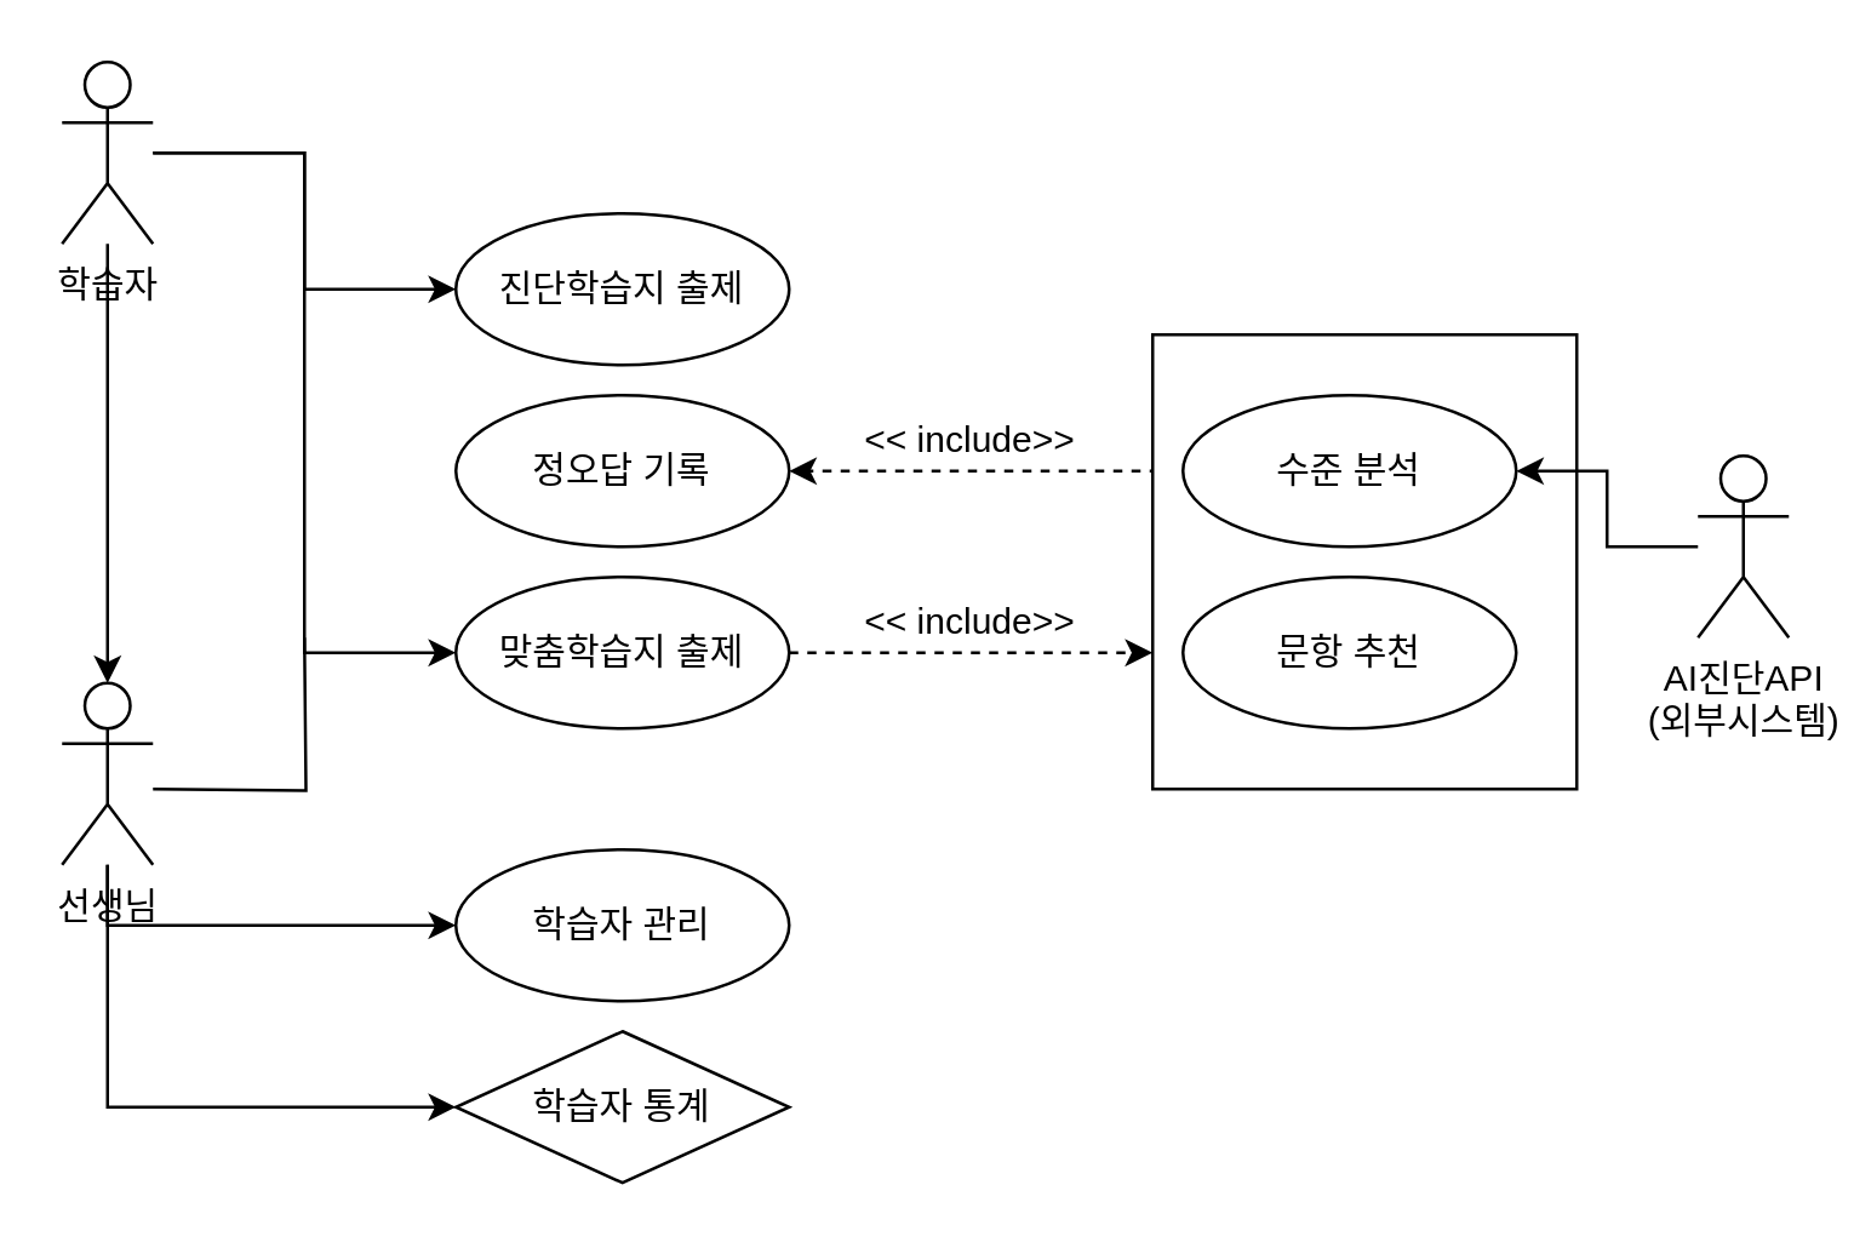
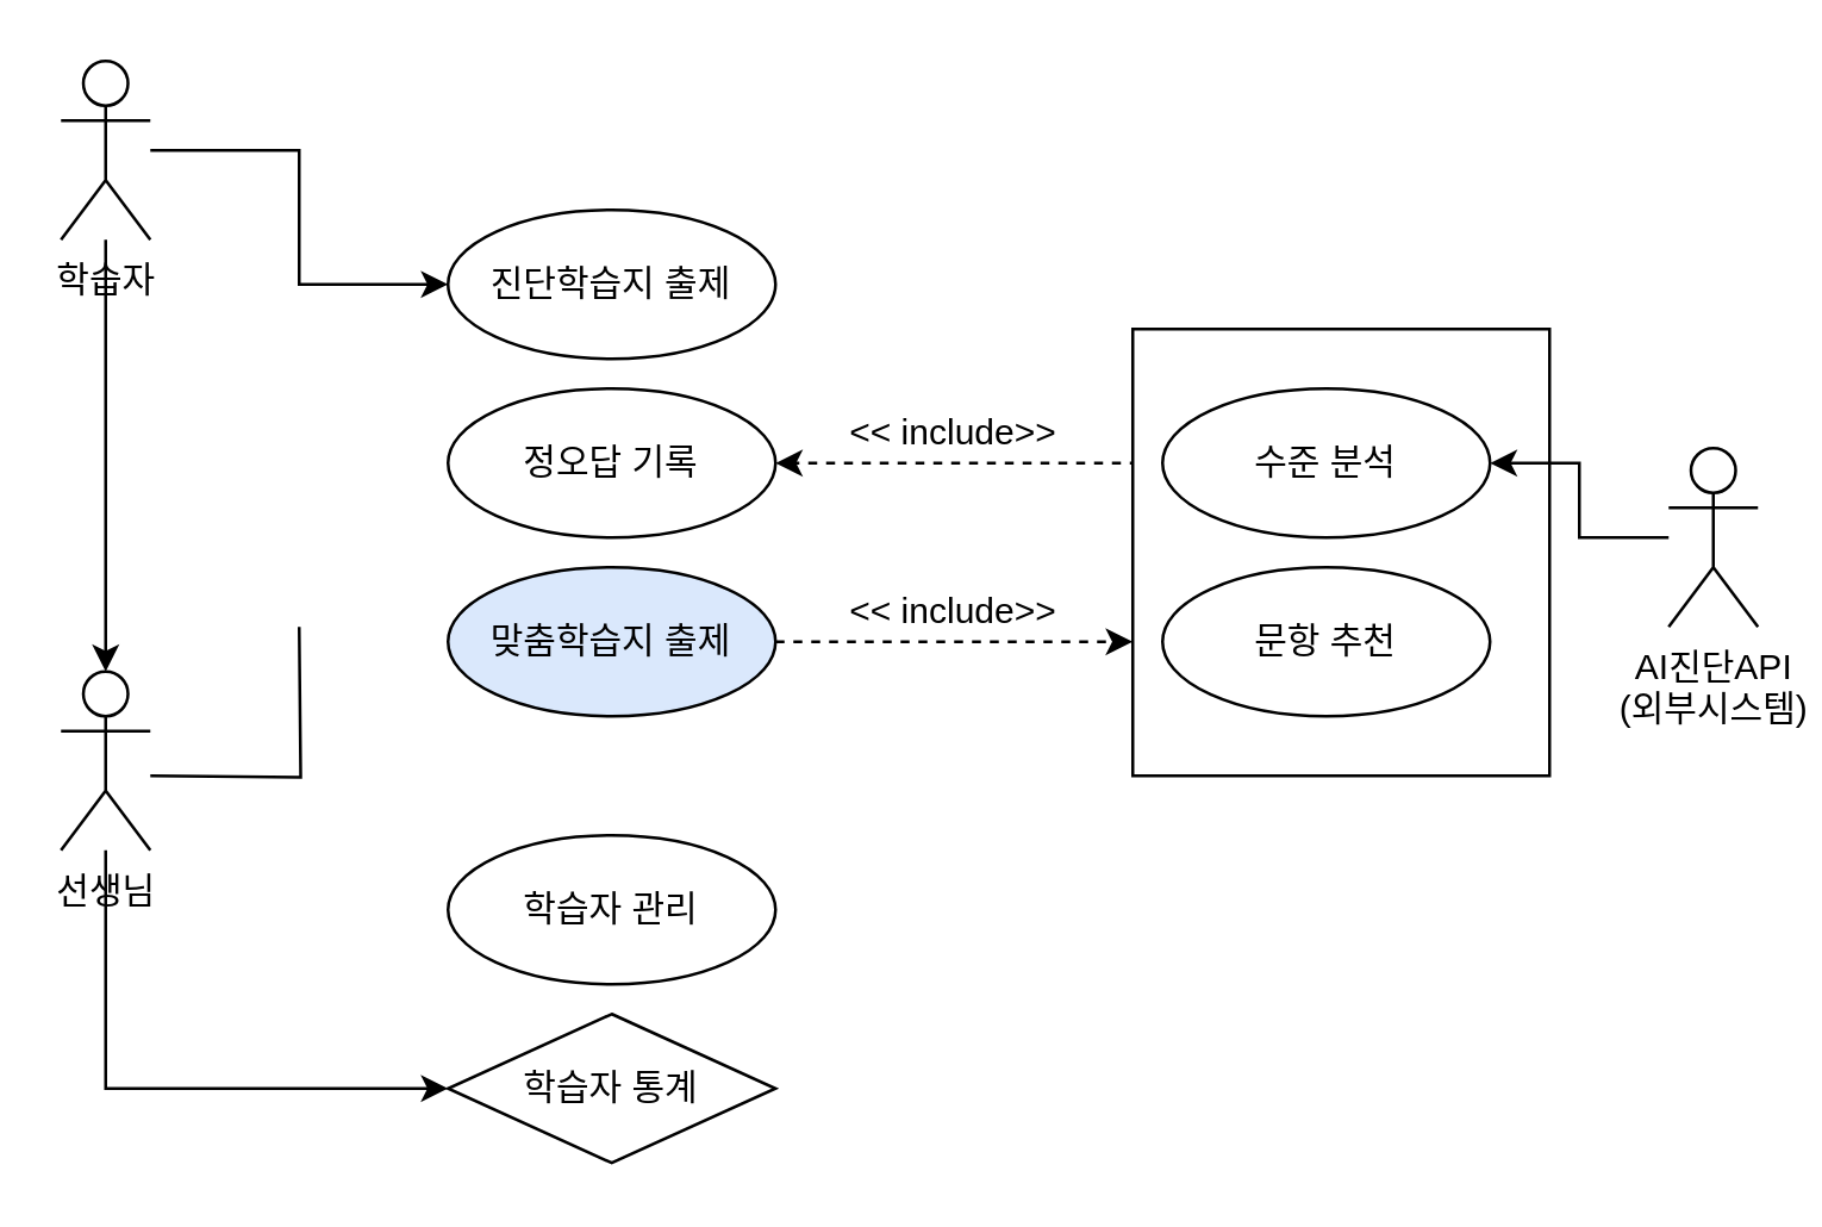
- <mxCell id="15" style="edgeStyle=orthogonalEdgeStyle;rounded=0;orthogonalLoop=1;jettySize=auto;html=1;entryX=0;entryY=0.5;entryDx=0;entryDy=0;" parent="1" source="16" target="5" edge="1"><mxGeometry relative="1" as="geometry" /></mxCell>
- <mxCell id="5" value="맞춤학습지 출제" style="ellipse;whiteSpace=wrap;html=1;" parent="1" vertex="1"><mxGeometry x="150" y="190" width="110" height="50" as="geometry" /></mxCell>
+ <mxCell id="5" value="맞춤학습지 출제" style="ellipse;whiteSpace=wrap;html=1;fillColor=#dae8fc;" parent="1" vertex="1"><mxGeometry x="150" y="190" width="110" height="50" as="geometry" /></mxCell>
- <mxCell id="7" style="edgeStyle=orthogonalEdgeStyle;rounded=0;orthogonalLoop=1;jettySize=auto;html=1;" parent="1" source="8" target="17" edge="1"><mxGeometry relative="1" as="geometry"><Array as="points"><mxPoint x="35" y="305" /></Array></mxGeometry></mxCell>
